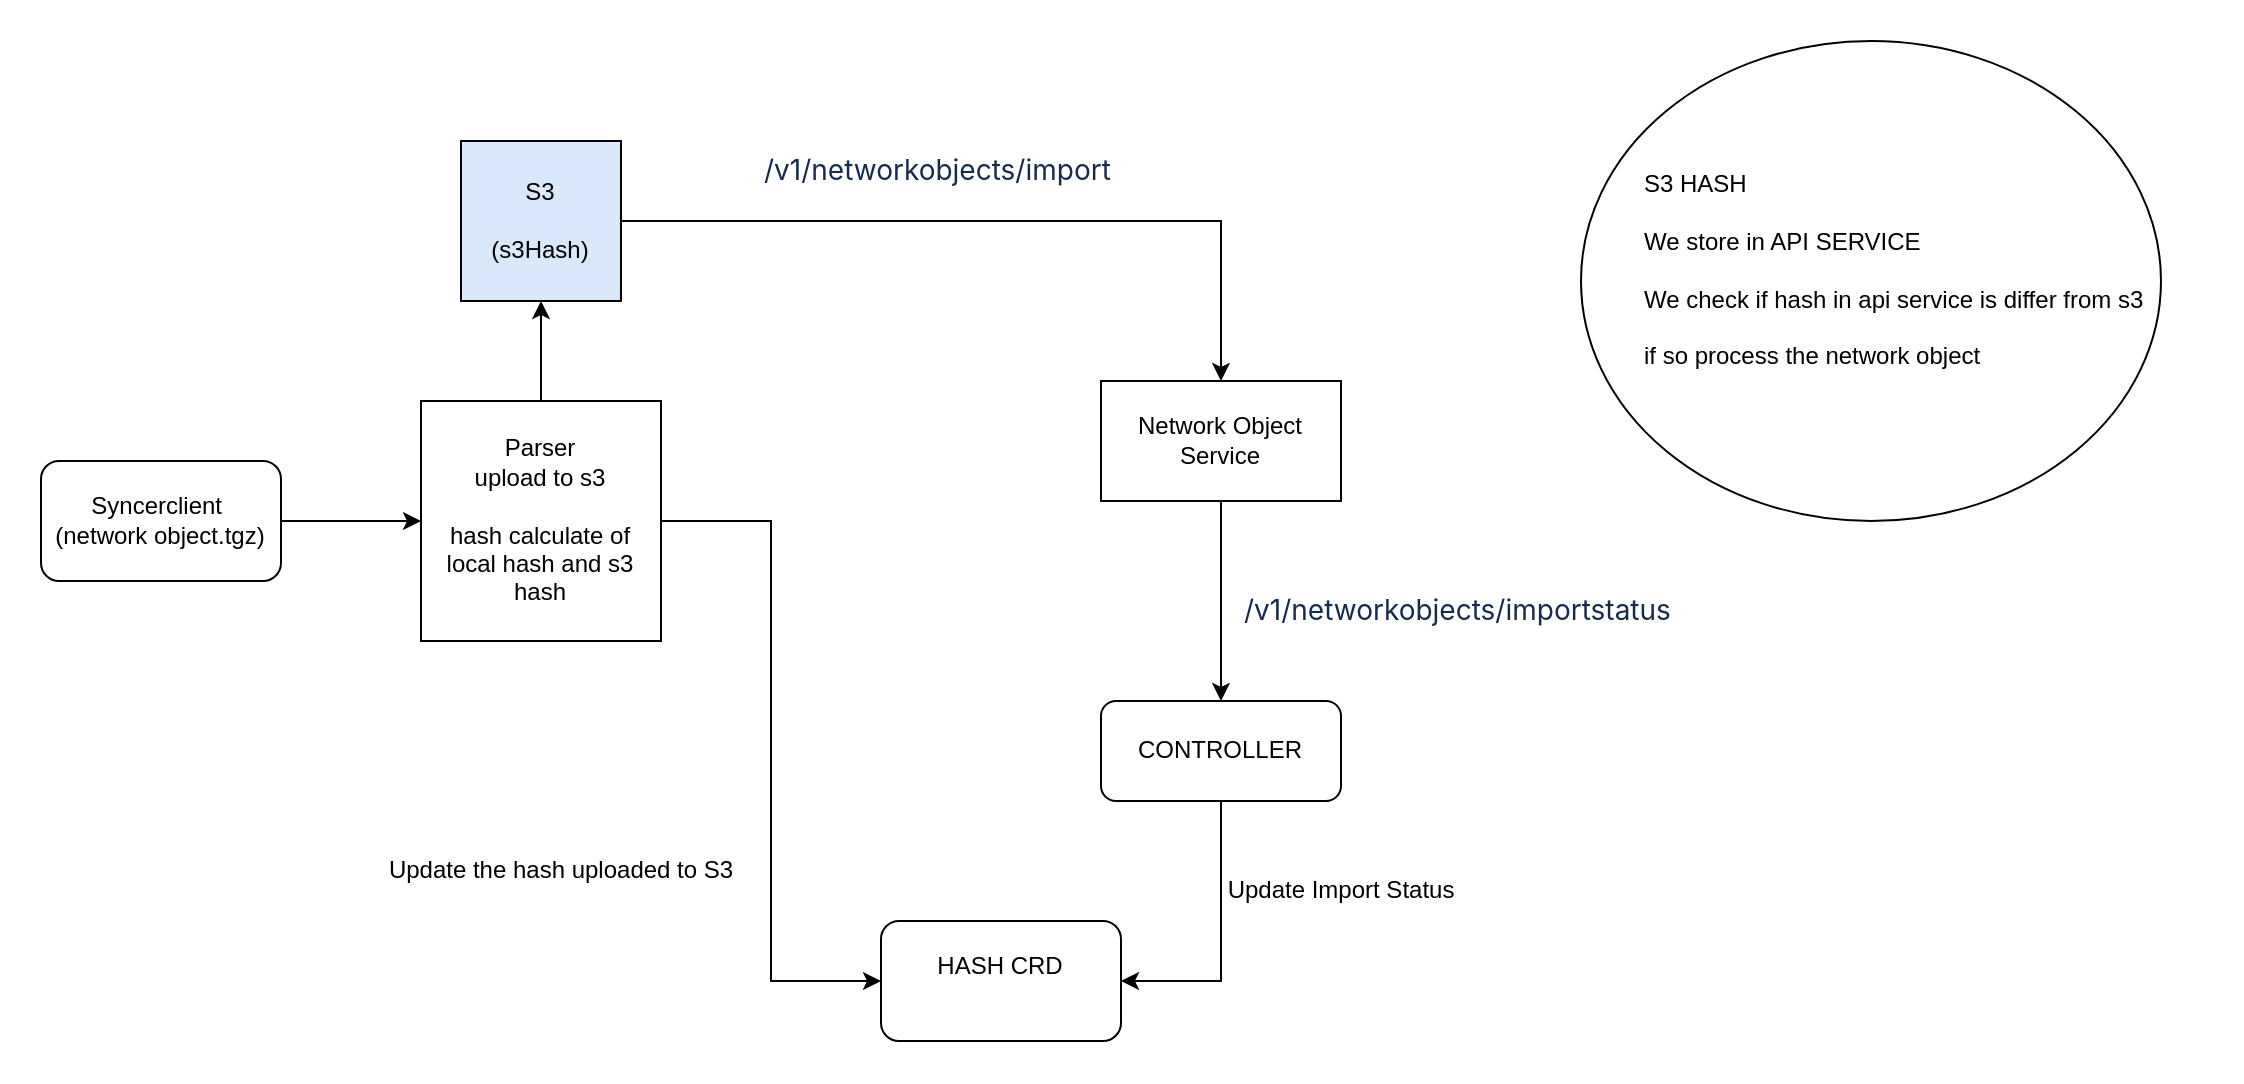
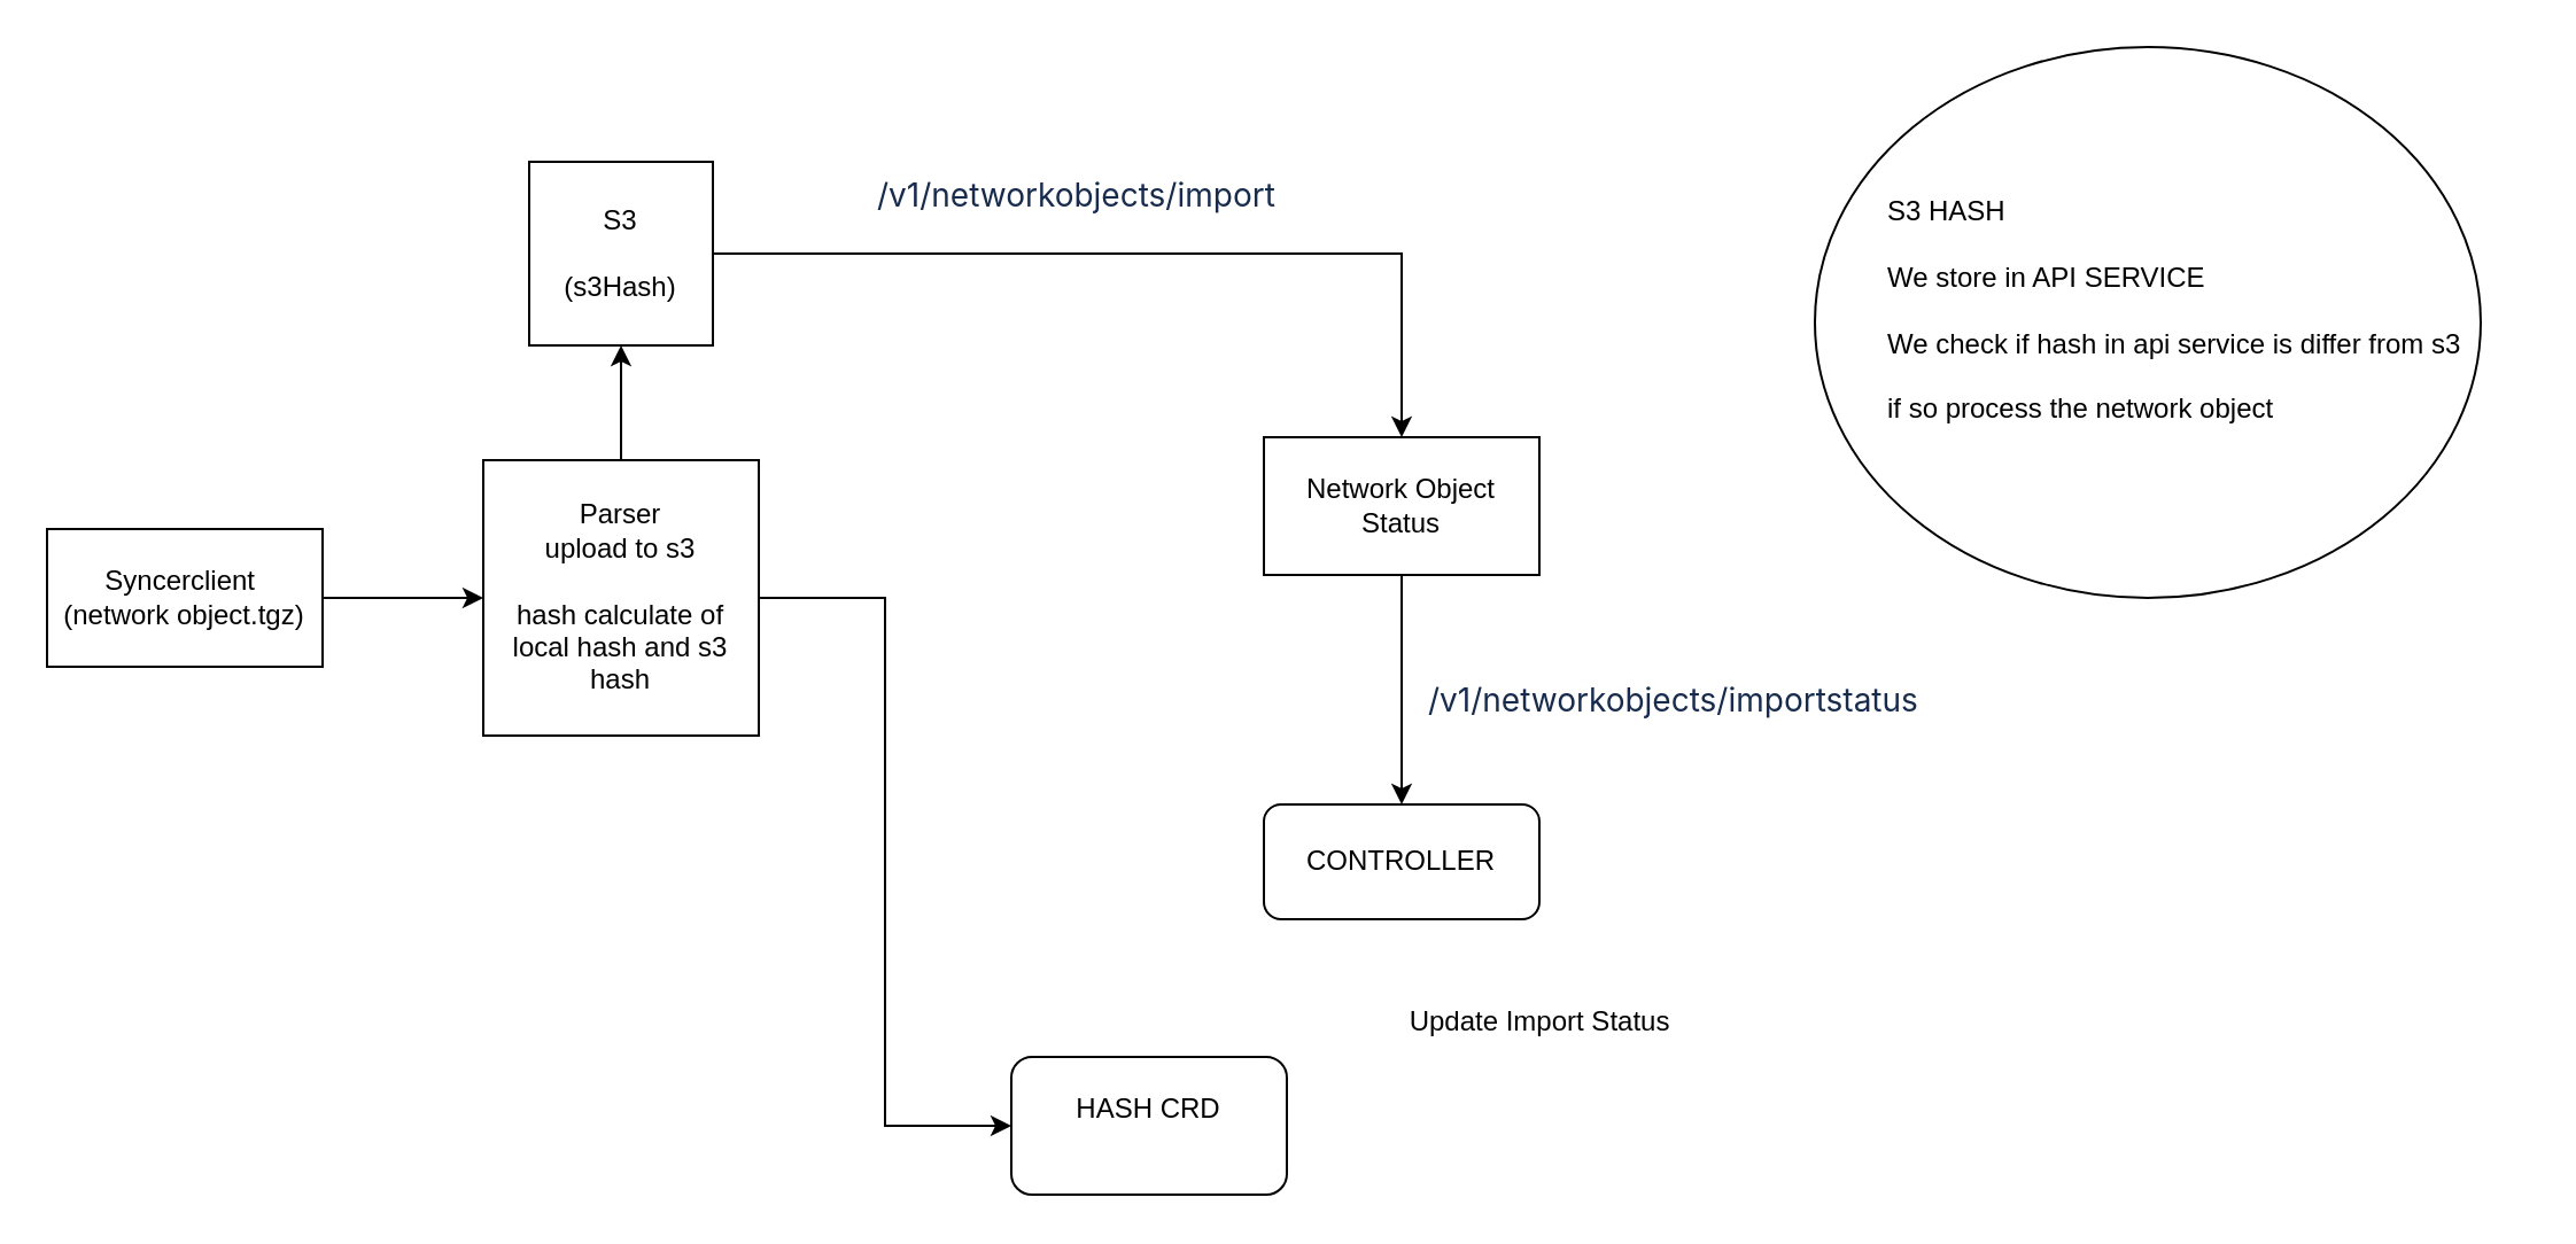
- <mxCell id="8" value="S3&lt;br&gt;&lt;br&gt;(s3Hash)" style="whiteSpace=wrap;html=1;aspect=fixed;fillColor=#dae8fc;" parent="1" vertex="1"><mxGeometry x="230" y="70" width="80" height="80" as="geometry" /></mxCell>
+ <mxCell id="8" value="S3&lt;br&gt;&lt;br&gt;(s3Hash)" style="whiteSpace=wrap;html=1;aspect=fixed;" parent="1" vertex="1"><mxGeometry x="230" y="70" width="80" height="80" as="geometry" /></mxCell>
- <mxCell id="11" value="Network Object Service" style="rounded=0;whiteSpace=wrap;html=1;" parent="1" vertex="1"><mxGeometry x="550" y="190" width="120" height="60" as="geometry" /></mxCell>
+ <mxCell id="11" value="Network Object Status" style="rounded=0;whiteSpace=wrap;html=1;" parent="1" vertex="1"><mxGeometry x="550" y="190" width="120" height="60" as="geometry" /></mxCell>
- <mxCell id="6" value="Syncerclient&amp;nbsp;&lt;br&gt;(network object.tgz)" style="rounded=1;whiteSpace=wrap;html=1;" parent="1" vertex="1"><mxGeometry x="20" y="230" width="120" height="60" as="geometry" /></mxCell>
+ <mxCell id="6" value="Syncerclient&amp;nbsp;&lt;br&gt;(network object.tgz)" style="whiteSpace=wrap;html=1;rounded=0;" parent="1" vertex="1"><mxGeometry x="20" y="230" width="120" height="60" as="geometry" /></mxCell>
- <mxCell id="18" value="Update the hash uploaded to S3" style="text;html=1;align=center;verticalAlign=middle;resizable=0;points=[];autosize=1;strokeColor=none;fillColor=none;" vertex="1" parent="1"><mxGeometry x="180" y="420" width="200" height="30" as="geometry" /></mxCell>
- <mxCell id="13" value="" style="edgeStyle=orthogonalEdgeStyle;rounded=0;orthogonalLoop=1;jettySize=auto;html=1;entryX=1;entryY=0.5;entryDx=0;entryDy=0;" edge="1" parent="1" source="14" target="12"><mxGeometry relative="1" as="geometry"><mxPoint x="620" y="460" as="targetPoint" /></mxGeometry></mxCell>
